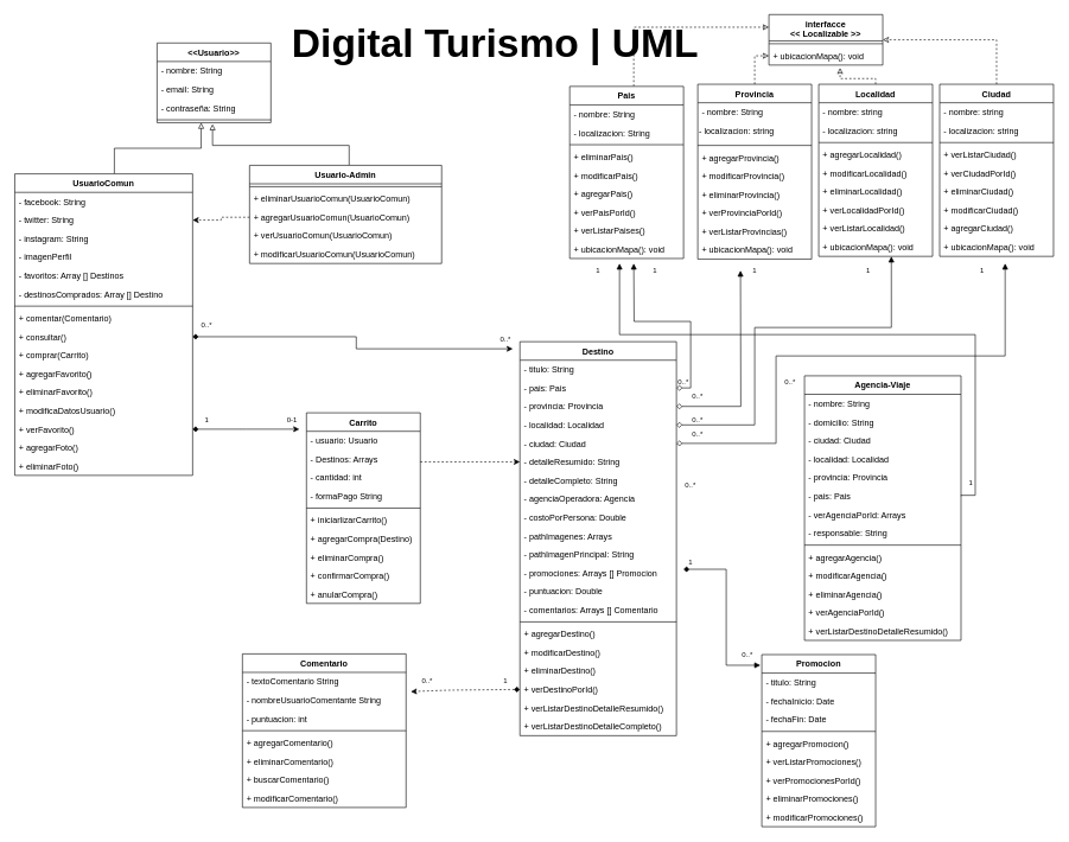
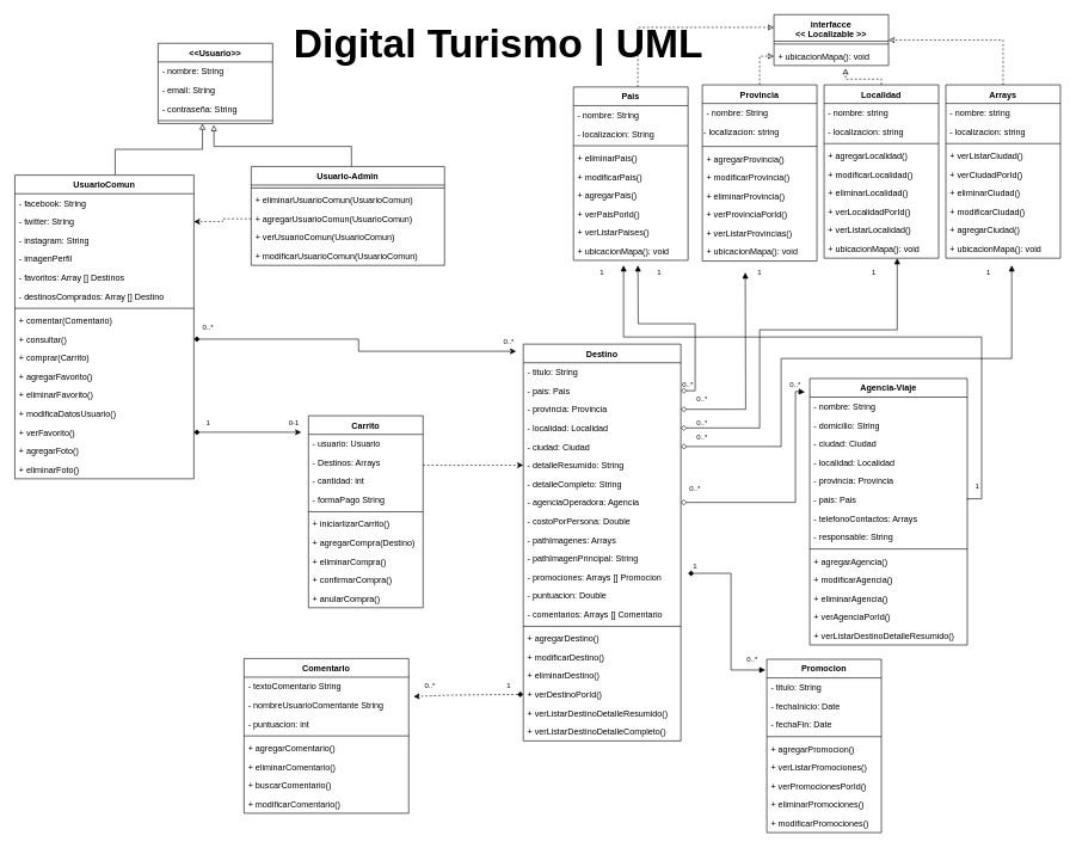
- <mxCell id="108" value="Ciudad" style="swimlane;fontStyle=1;align=center;verticalAlign=top;childLayout=stackLayout;horizontal=1;startSize=26;horizontalStack=0;resizeParent=1;resizeParentMax=0;resizeLast=0;collapsible=1;marginBottom=0;" parent="1" vertex="1"><mxGeometry x="1320" y="118" width="160" height="242" as="geometry" /></mxCell>
+ <mxCell id="108" value="Arrays" style="swimlane;fontStyle=1;align=center;verticalAlign=top;childLayout=stackLayout;horizontal=1;startSize=26;horizontalStack=0;resizeParent=1;resizeParentMax=0;resizeLast=0;collapsible=1;marginBottom=0;" parent="1" vertex="1"><mxGeometry x="1320" y="118" width="160" height="242" as="geometry" /></mxCell>
+ <mxCell id="122" style="edgeStyle=orthogonalEdgeStyle;rounded=0;orthogonalLoop=1;jettySize=auto;html=1;endArrow=block;endFill=1;entryX=-0.031;entryY=0.051;entryDx=0;entryDy=0;entryPerimeter=0;startArrow=diamond;startFill=0;" parent="1" source="10" target="78" edge="1"><mxGeometry relative="1" as="geometry"><mxPoint x="1120" y="700" as="targetPoint" /><Array as="points"><mxPoint x="1110" y="701" /><mxPoint x="1110" y="546" /></Array></mxGeometry></mxCell>
- <mxCell id="85" value="- verAgenciaPorId: Arrays" style="text;strokeColor=none;fillColor=none;align=left;verticalAlign=top;spacingLeft=4;spacingRight=4;overflow=hidden;rotatable=0;points=[[0,0.5],[1,0.5]];portConstraint=eastwest;" parent="78" vertex="1"><mxGeometry y="182" width="220" height="26" as="geometry" /></mxCell>
+ <mxCell id="85" value="- telefonoContactos: Arrays" style="text;strokeColor=none;fillColor=none;align=left;verticalAlign=top;spacingLeft=4;spacingRight=4;overflow=hidden;rotatable=0;points=[[0,0.5],[1,0.5]];portConstraint=eastwest;" parent="78" vertex="1"><mxGeometry y="182" width="220" height="26" as="geometry" /></mxCell>
